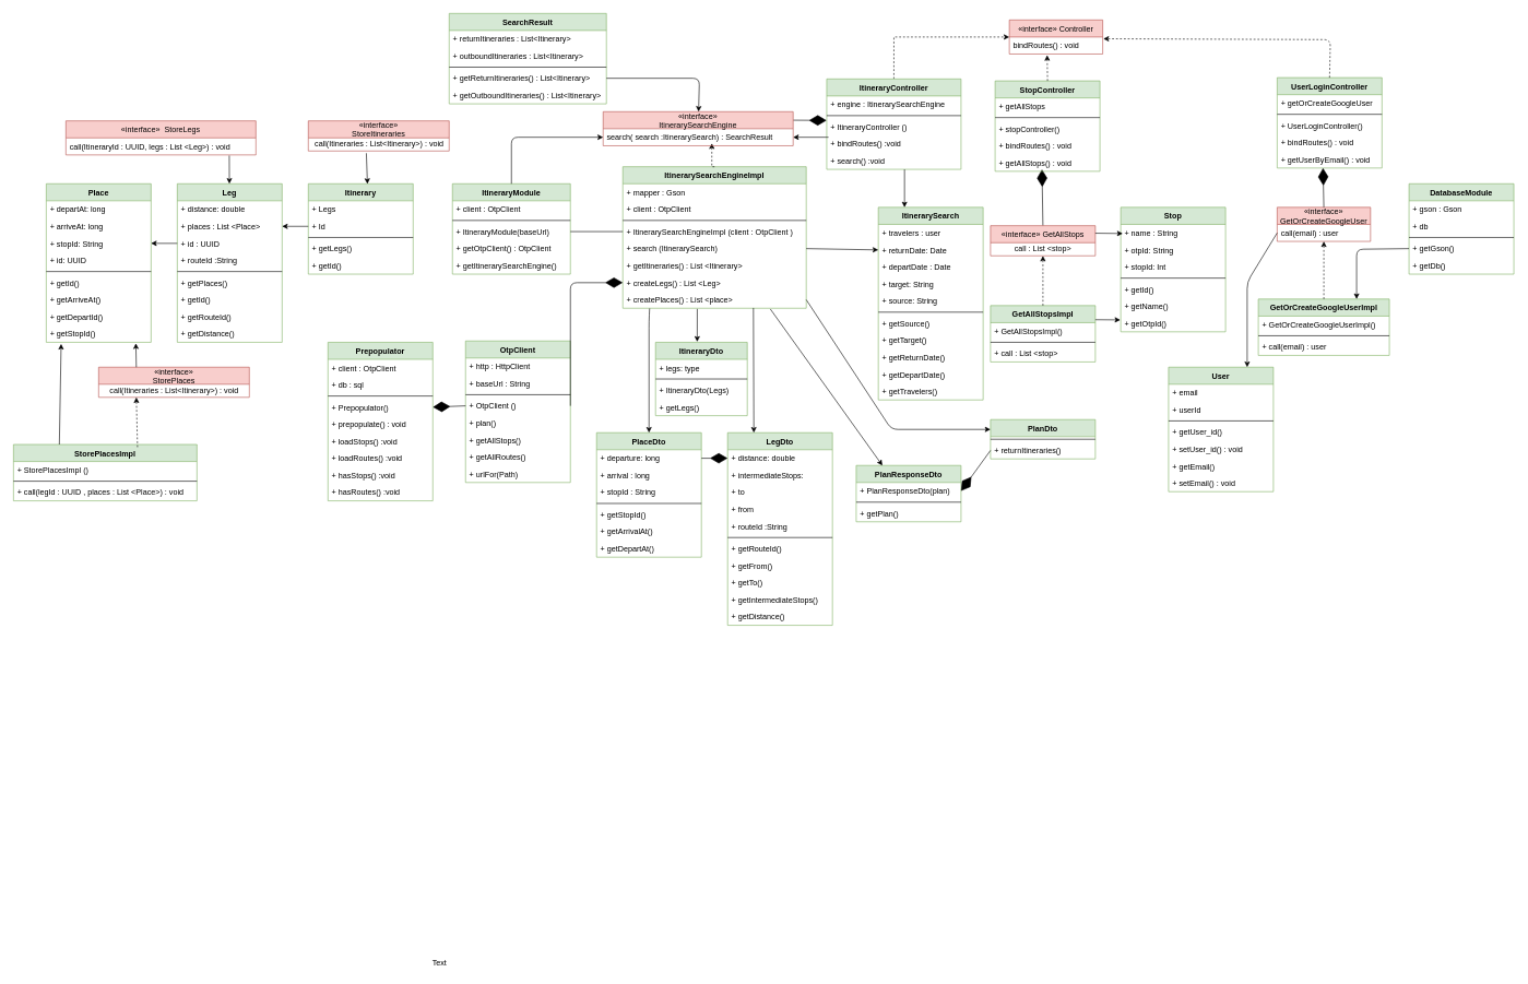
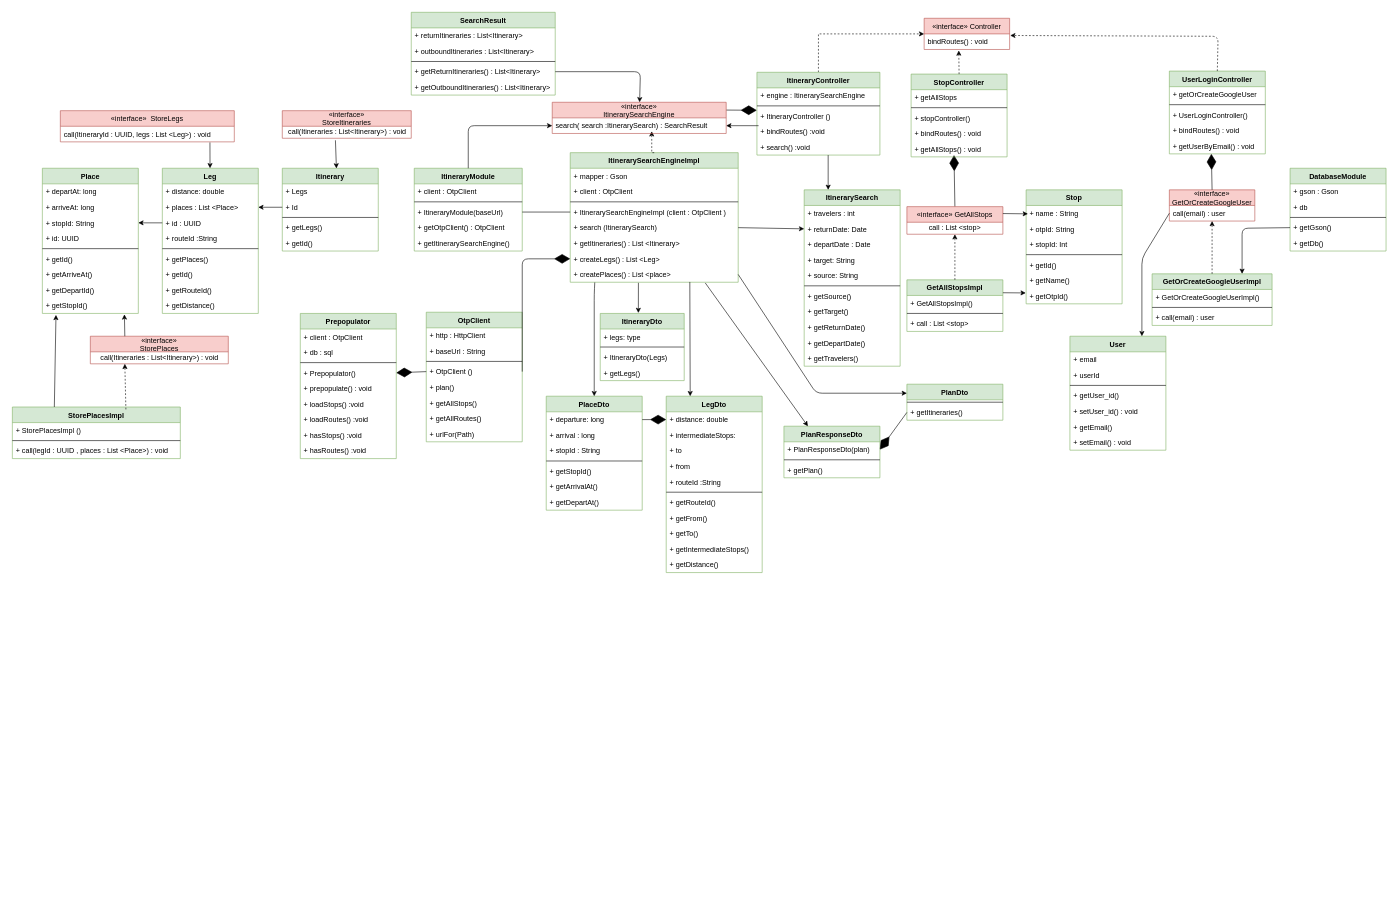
- <mxCell id="15" value="+ travelers : user" style="text;strokeColor=none;fillColor=none;align=left;verticalAlign=top;spacingLeft=4;spacingRight=4;overflow=hidden;rotatable=0;points=[[0,0.5],[1,0.5]];portConstraint=eastwest;" parent="14" vertex="1"><mxGeometry y="26" width="160" height="26" as="geometry" /></mxCell>
+ <mxCell id="15" value="+ travelers : int" style="text;strokeColor=none;fillColor=none;align=left;verticalAlign=top;spacingLeft=4;spacingRight=4;overflow=hidden;rotatable=0;points=[[0,0.5],[1,0.5]];portConstraint=eastwest;" parent="14" vertex="1"><mxGeometry y="26" width="160" height="26" as="geometry" /></mxCell>
- <mxCell id="84" value="+ returnItineraries()" style="text;strokeColor=none;fillColor=none;align=left;verticalAlign=top;spacingLeft=4;spacingRight=4;overflow=hidden;rotatable=0;points=[[0,0.5],[1,0.5]];portConstraint=eastwest;" parent="82" vertex="1"><mxGeometry y="34" width="160" height="26" as="geometry" /></mxCell>
+ <mxCell id="84" value="+ getItineraries()" style="text;strokeColor=none;fillColor=none;align=left;verticalAlign=top;spacingLeft=4;spacingRight=4;overflow=hidden;rotatable=0;points=[[0,0.5],[1,0.5]];portConstraint=eastwest;" parent="82" vertex="1"><mxGeometry y="34" width="160" height="26" as="geometry" /></mxCell>
- <mxCell id="103" value="Text" style="text;html=1;align=center;verticalAlign=middle;resizable=0;points=[];autosize=1;" parent="1" vertex="1"><mxGeometry x="650" y="1460" width="40" height="20" as="geometry" /></mxCell>
